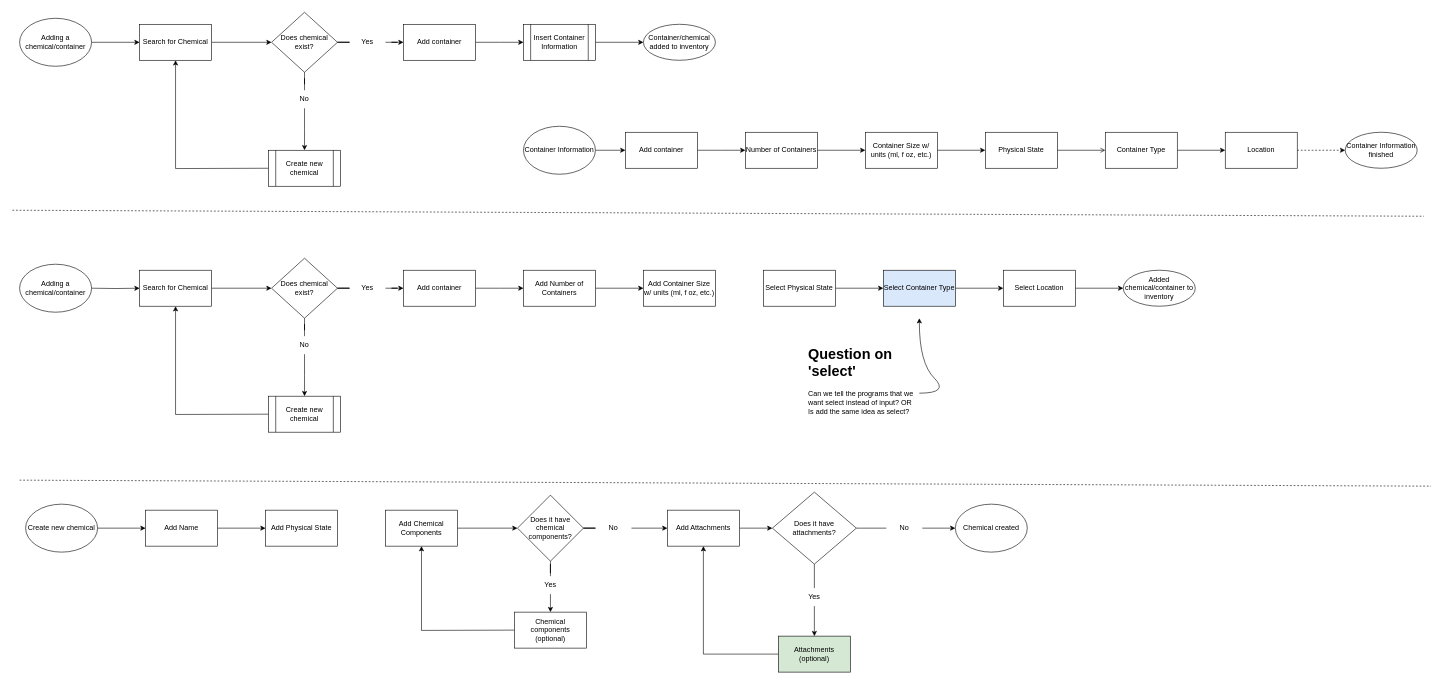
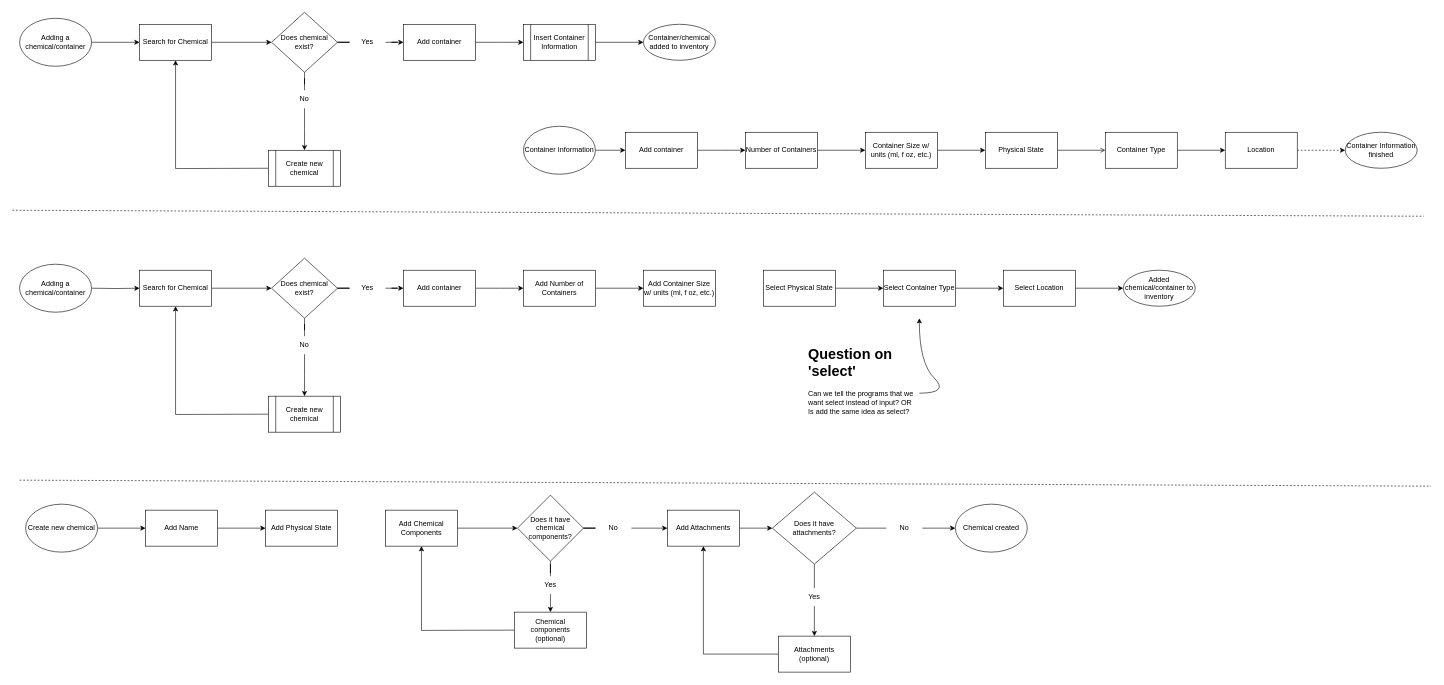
- <mxCell id="40" value="Select Container Type" style="whiteSpace=wrap;html=1;rounded=0;fillColor=#dae8fc;" vertex="1" parent="1"><mxGeometry x="1472" y="450" width="120" height="60" as="geometry" /></mxCell>
+ <mxCell id="40" value="Select Container Type" style="whiteSpace=wrap;html=1;rounded=0;" vertex="1" parent="1"><mxGeometry x="1472" y="450" width="120" height="60" as="geometry" /></mxCell>
- <mxCell id="86" value="Attachments (optional)" style="rounded=0;whiteSpace=wrap;html=1;fillColor=#d5e8d4;" vertex="1" parent="1"><mxGeometry x="1297" y="1060" width="120" height="60" as="geometry" /></mxCell>
+ <mxCell id="86" value="Attachments (optional)" style="rounded=0;whiteSpace=wrap;html=1;" vertex="1" parent="1"><mxGeometry x="1297" y="1060" width="120" height="60" as="geometry" /></mxCell>
